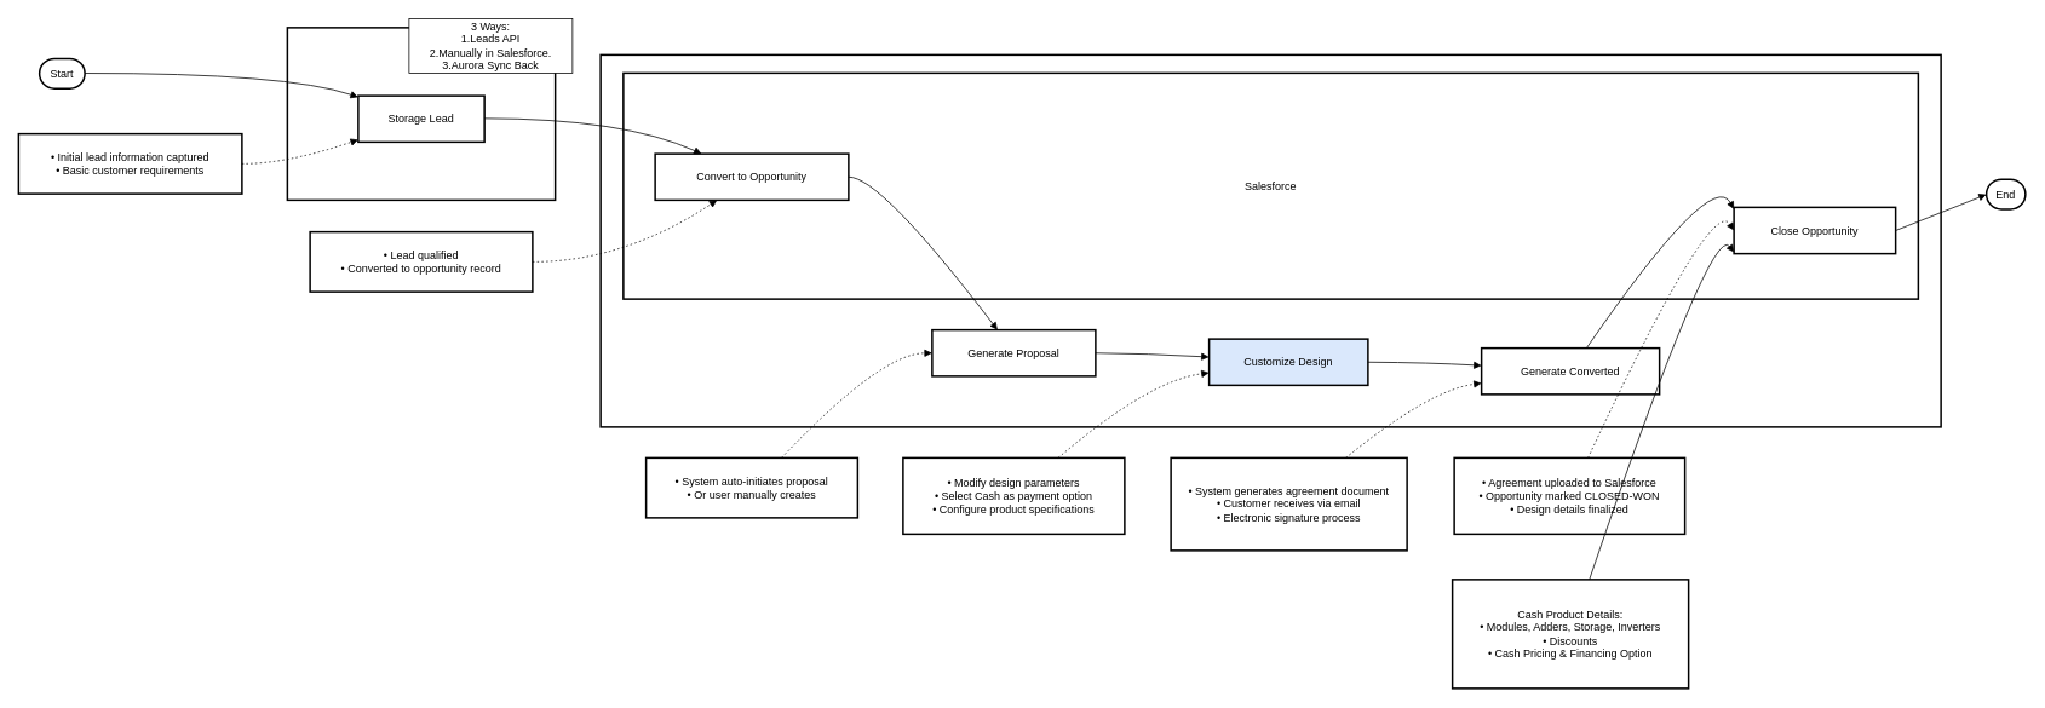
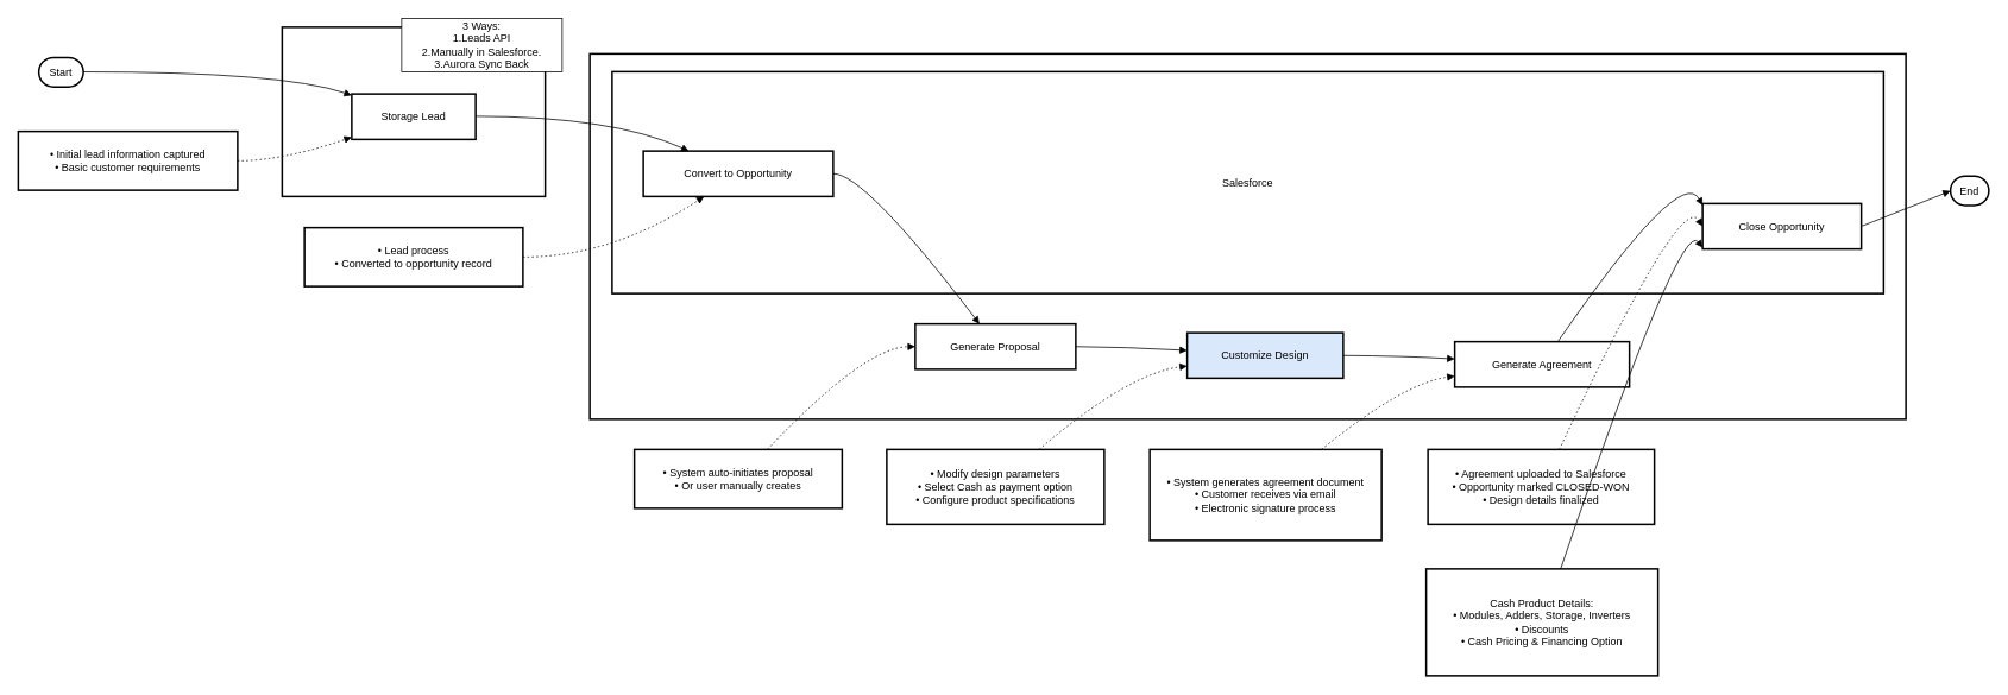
- <mxCell id="14" value="• Lead qualified&#10;    • Converted to opportunity record" style="whiteSpace=wrap;strokeWidth=2;" vertex="1" parent="1"><mxGeometry x="341" y="255" width="245" height="66" as="geometry" /></mxCell>
+ <mxCell id="14" value="• Lead process&#10;    • Converted to opportunity record" style="whiteSpace=wrap;strokeWidth=2;" vertex="1" parent="1"><mxGeometry x="341" y="255" width="245" height="66" as="geometry" /></mxCell>
- <mxCell id="10" value="Generate Converted" style="whiteSpace=wrap;strokeWidth=2;" vertex="1" parent="1"><mxGeometry x="1631" y="383" width="196" height="51" as="geometry" /></mxCell>
+ <mxCell id="10" value="Generate Agreement" style="whiteSpace=wrap;strokeWidth=2;" vertex="1" parent="1"><mxGeometry x="1631" y="383" width="196" height="51" as="geometry" /></mxCell>
